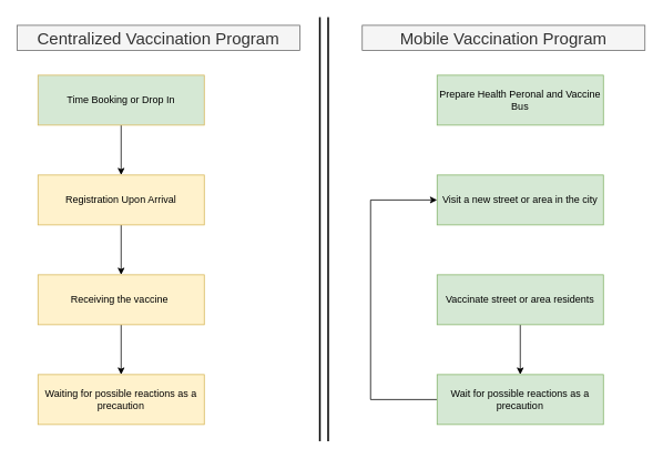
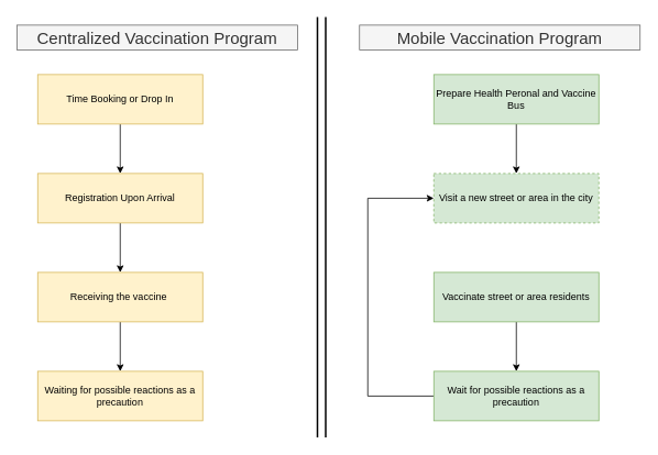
- <mxCell id="3" value="Time Booking or Drop In" style="rounded=0;whiteSpace=wrap;html=1;fillColor=#d5e8d4;strokeColor=#d6b656;" parent="1" vertex="1"><mxGeometry x="45" y="90" width="200" height="60" as="geometry" /></mxCell>
+ <mxCell id="3" value="Time Booking or Drop In" style="rounded=0;whiteSpace=wrap;html=1;fillColor=#fff2cc;strokeColor=#d6b656;" parent="1" vertex="1"><mxGeometry x="45" y="90" width="200" height="60" as="geometry" /></mxCell>
+ <mxCell id="9" style="edgeStyle=orthogonalEdgeStyle;rounded=0;orthogonalLoop=1;jettySize=auto;html=1;entryX=0.5;entryY=0;entryDx=0;entryDy=0;" parent="1" source="10" target="11" edge="1"><mxGeometry relative="1" as="geometry" /></mxCell>
- <mxCell id="11" value="Visit a new street or area in the city" style="rounded=0;whiteSpace=wrap;html=1;fillColor=#d5e8d4;strokeColor=#82b366;" parent="1" vertex="1"><mxGeometry x="525" y="210" width="200" height="60" as="geometry" /></mxCell>
+ <mxCell id="11" value="Visit a new street or area in the city" style="rounded=0;whiteSpace=wrap;html=1;fillColor=#d5e8d4;strokeColor=#82b366;dashed=1;" parent="1" vertex="1"><mxGeometry x="525" y="210" width="200" height="60" as="geometry" /></mxCell>
